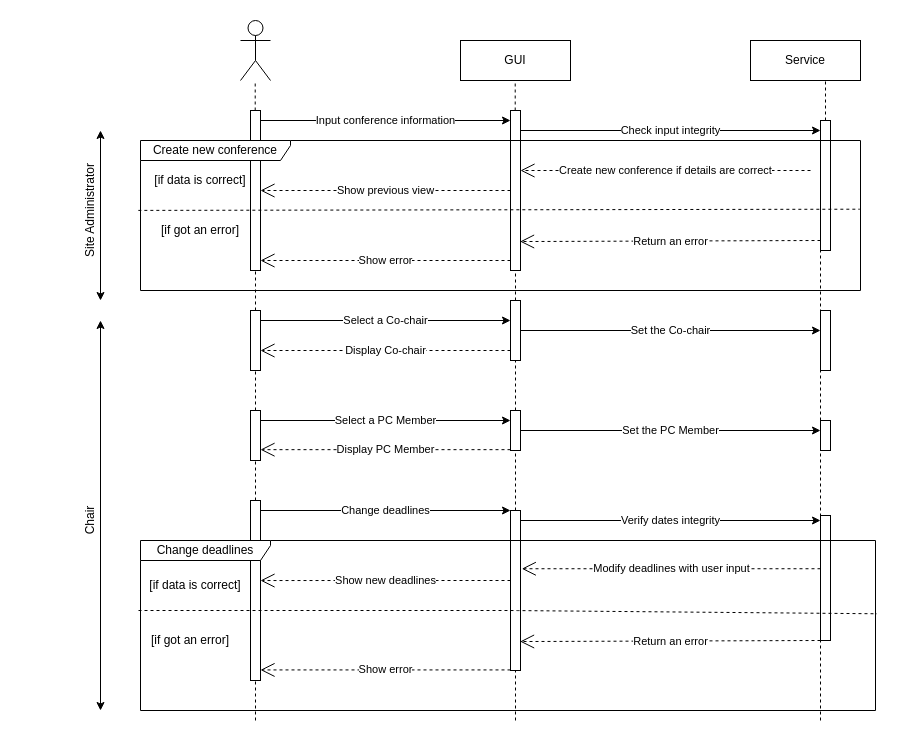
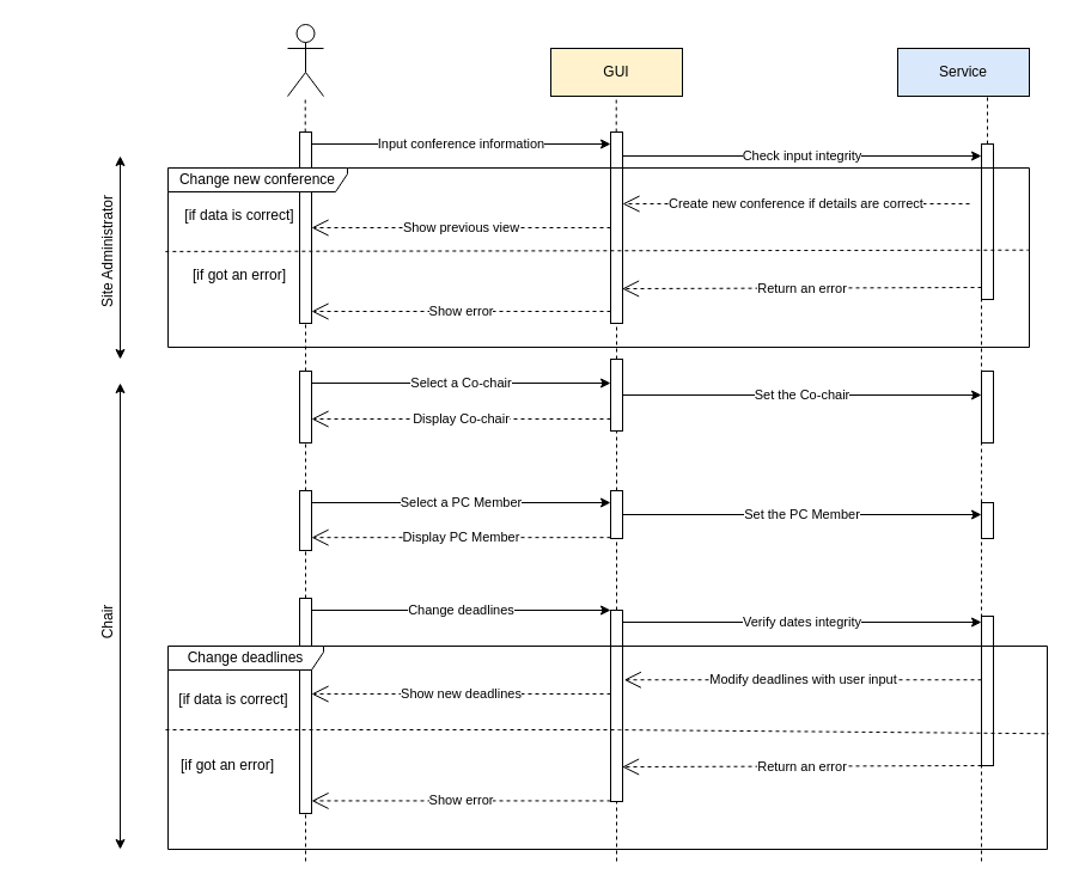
- <mxCell id="6" value="GUI" style="rounded=0;whiteSpace=wrap;html=1;" vertex="1" parent="1"><mxGeometry x="460" y="40" width="110" height="40" as="geometry" /></mxCell>
+ <mxCell id="6" value="GUI" style="rounded=0;whiteSpace=wrap;html=1;fillColor=#fff2cc;" vertex="1" parent="1"><mxGeometry x="460" y="40" width="110" height="40" as="geometry" /></mxCell>
- <mxCell id="7" value="Service" style="rounded=0;whiteSpace=wrap;html=1;" vertex="1" parent="1"><mxGeometry x="750" y="40" width="110" height="40" as="geometry" /></mxCell>
+ <mxCell id="7" value="Service" style="rounded=0;whiteSpace=wrap;html=1;fillColor=#dae8fc;" vertex="1" parent="1"><mxGeometry x="750" y="40" width="110" height="40" as="geometry" /></mxCell>
- <mxCell id="23" value="Create new conference" style="shape=umlFrame;whiteSpace=wrap;html=1;shadow=0;sketch=0;width=150;height=20;" vertex="1" parent="1"><mxGeometry x="140" y="140" width="720" height="150" as="geometry" /></mxCell>
+ <mxCell id="23" value="Change new conference" style="shape=umlFrame;whiteSpace=wrap;html=1;shadow=0;sketch=0;width=150;height=20;" vertex="1" parent="1"><mxGeometry x="140" y="140" width="720" height="150" as="geometry" /></mxCell>
